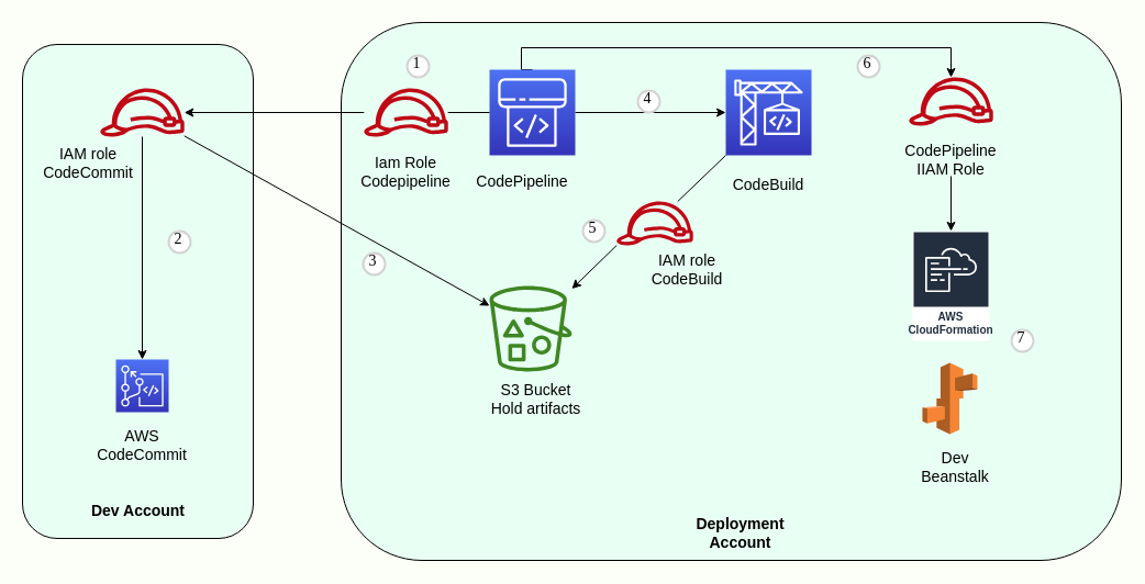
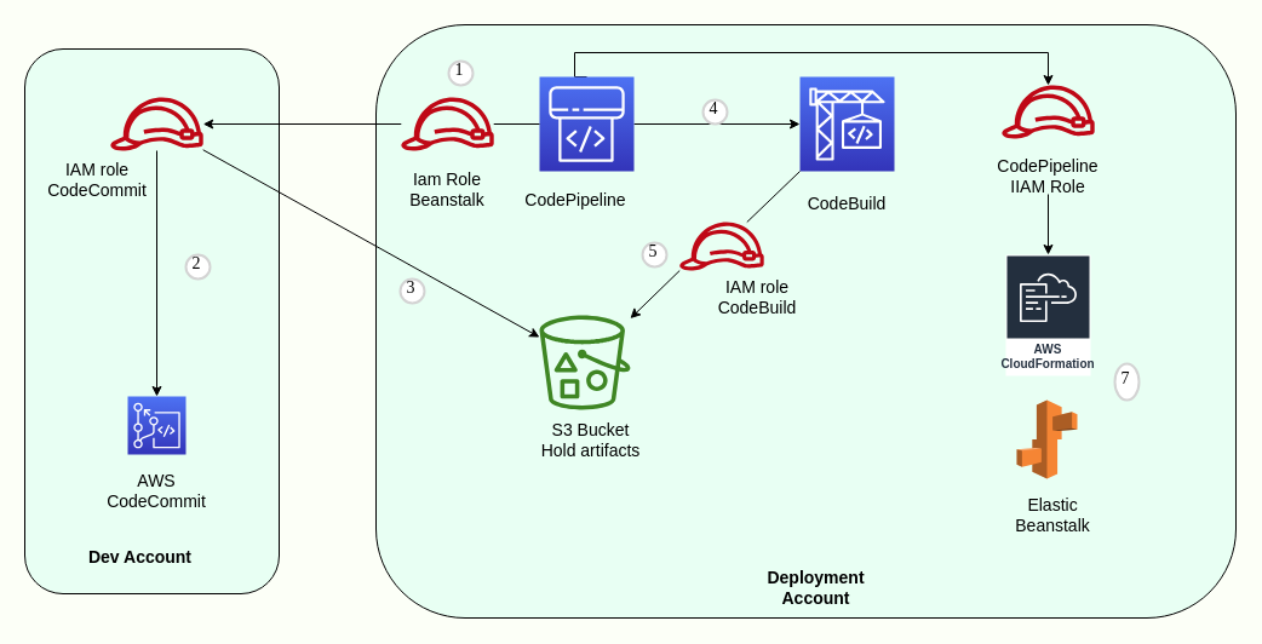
- <mxCell id="37" value="6" style="ellipse;whiteSpace=wrap;html=1;aspect=fixed;strokeWidth=2;fontFamily=Tahoma;spacingBottom=4;spacingRight=2;strokeColor=#d3d3d3;fontSize=14;" parent="1" vertex="1"><mxGeometry x="780" y="50" width="20" height="20" as="geometry" /></mxCell>
- <mxCell id="31" value="Iam Role&lt;br&gt;Codepipeline" style="text;html=1;strokeColor=none;fillColor=none;align=center;verticalAlign=middle;whiteSpace=wrap;rounded=0;fontSize=14;" parent="1" vertex="1"><mxGeometry x="324" y="141" width="90" height="30" as="geometry" /></mxCell>
+ <mxCell id="31" value="Iam Role&lt;br&gt;Beanstalk" style="text;html=1;strokeColor=none;fillColor=none;align=center;verticalAlign=middle;whiteSpace=wrap;rounded=0;fontSize=14;" parent="1" vertex="1"><mxGeometry x="324" y="141" width="90" height="30" as="geometry" /></mxCell>
- <mxCell id="38" value="7" style="ellipse;whiteSpace=wrap;html=1;aspect=fixed;strokeWidth=2;fontFamily=Tahoma;spacingBottom=4;spacingRight=2;strokeColor=#d3d3d3;fontSize=14;" parent="1" vertex="1"><mxGeometry x="920" y="300" width="20" height="20" as="geometry" /></mxCell>
+ <mxCell id="38" value="7" style="ellipse;whiteSpace=wrap;html=1;aspect=fixed;strokeWidth=2;fontFamily=Tahoma;spacingBottom=4;spacingRight=2;strokeColor=#d3d3d3;fontSize=14;" parent="1" vertex="1"><mxGeometry x="920" y="300" width="20" height="30" as="geometry" /></mxCell>
- <mxCell id="23" value="Dev Beanstalk" style="text;html=1;strokeColor=none;fillColor=none;align=center;verticalAlign=middle;whiteSpace=wrap;rounded=0;fontSize=14;" parent="1" vertex="1"><mxGeometry x="839" y="410" width="60" height="30" as="geometry" /></mxCell>
+ <mxCell id="23" value="Elastic Beanstalk" style="text;html=1;strokeColor=none;fillColor=none;align=center;verticalAlign=middle;whiteSpace=wrap;rounded=0;fontSize=14;" parent="1" vertex="1"><mxGeometry x="839" y="410" width="60" height="30" as="geometry" /></mxCell>
- <mxCell id="39" value="&lt;b&gt;&lt;font style=&quot;font-size: 14px;&quot;&gt;Dev Account&lt;/font&gt;&lt;/b&gt;" style="text;html=1;strokeColor=none;fillColor=none;align=center;verticalAlign=middle;whiteSpace=wrap;rounded=0;" vertex="1" parent="1"><mxGeometry x="69.5" y="450" width="111" height="30" as="geometry" /></mxCell>
+ <mxCell id="39" value="&lt;b&gt;&lt;font style=&quot;font-size: 14px;&quot;&gt;Dev Account&lt;/font&gt;&lt;/b&gt;" style="text;html=1;strokeColor=none;fillColor=none;align=center;verticalAlign=middle;whiteSpace=wrap;rounded=0;" vertex="1" parent="1"><mxGeometry x="59.5" y="445" width="111" height="30" as="geometry" /></mxCell>
